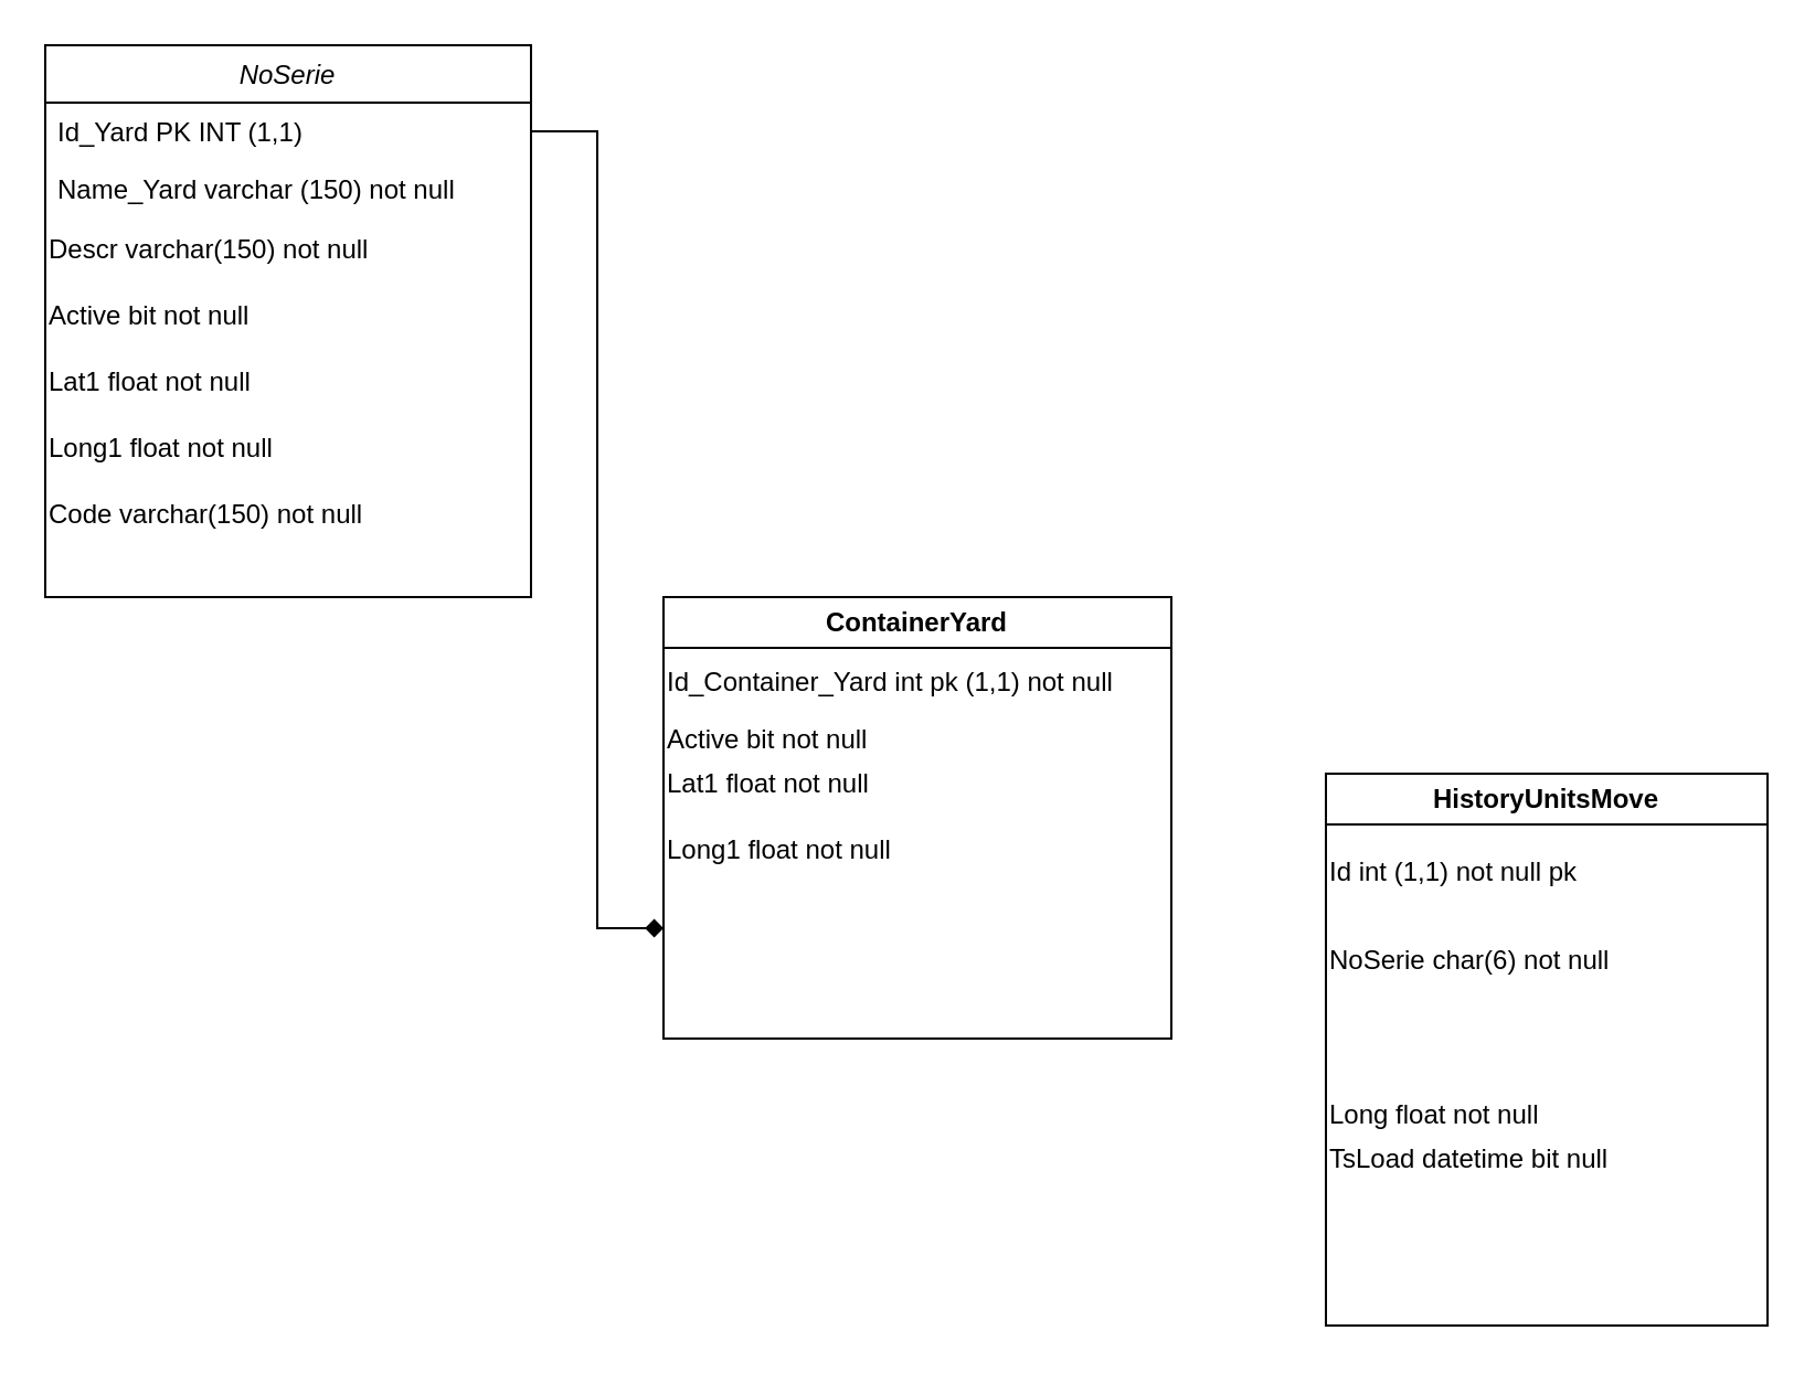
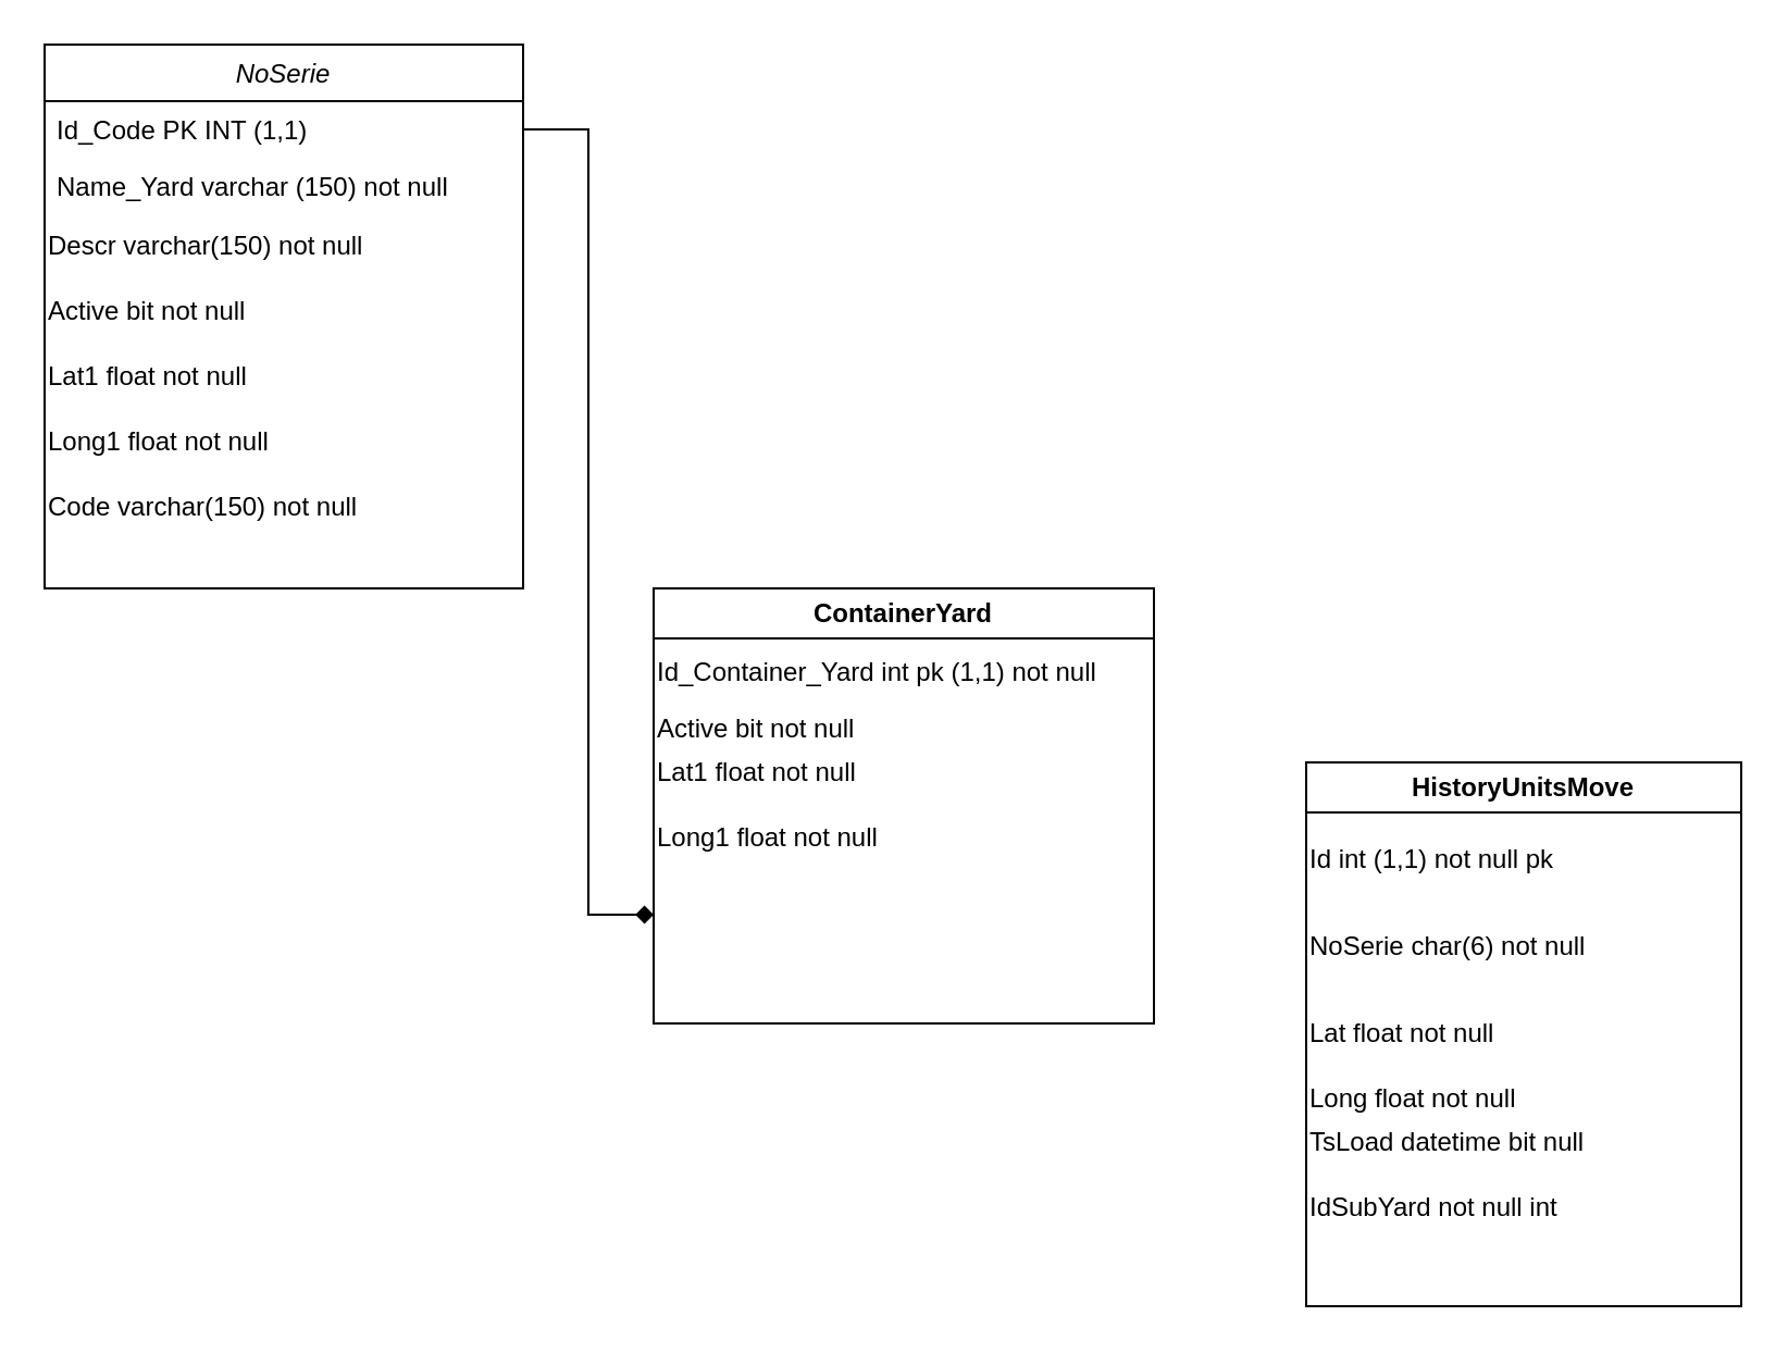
- <mxCell id="3" value="Id_Yard PK INT (1,1)" style="text;align=left;verticalAlign=top;spacingLeft=4;spacingRight=4;overflow=hidden;rotatable=0;points=[[0,0.5],[1,0.5]];portConstraint=eastwest;" parent="2" vertex="1"><mxGeometry y="26" width="220" height="26" as="geometry" /></mxCell>
+ <mxCell id="3" value="Id_Code PK INT (1,1)" style="text;align=left;verticalAlign=top;spacingLeft=4;spacingRight=4;overflow=hidden;rotatable=0;points=[[0,0.5],[1,0.5]];portConstraint=eastwest;" parent="2" vertex="1"><mxGeometry y="26" width="220" height="26" as="geometry" /></mxCell>
+ <mxCell id="19" value="Lat float not null" style="text;html=1;strokeColor=none;fillColor=none;align=left;verticalAlign=middle;whiteSpace=wrap;rounded=0;" vertex="1" parent="16"><mxGeometry y="110" width="200" height="30" as="geometry" /></mxCell>
+ <mxCell id="22" value="IdSubYard not null int&amp;nbsp;" style="text;html=1;strokeColor=none;fillColor=none;align=left;verticalAlign=middle;whiteSpace=wrap;rounded=0;" vertex="1" parent="16"><mxGeometry y="190" width="200" height="30" as="geometry" /></mxCell>
